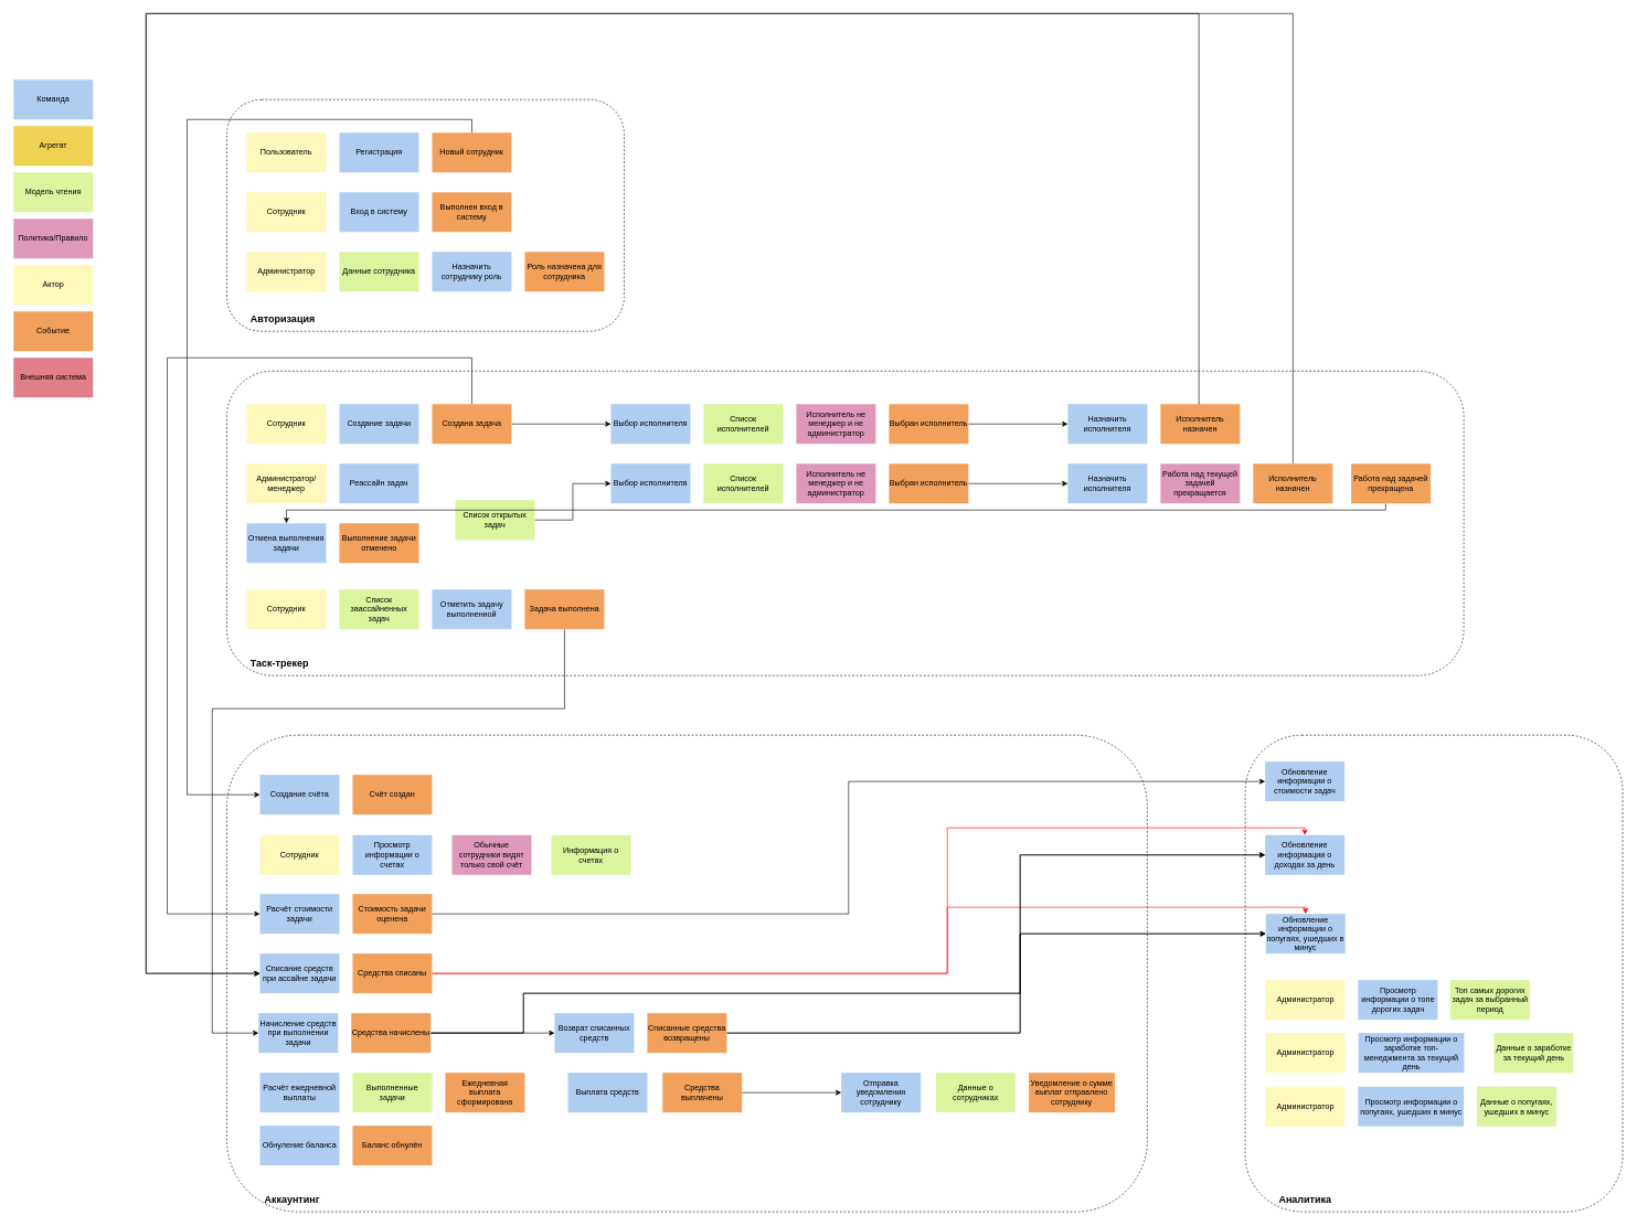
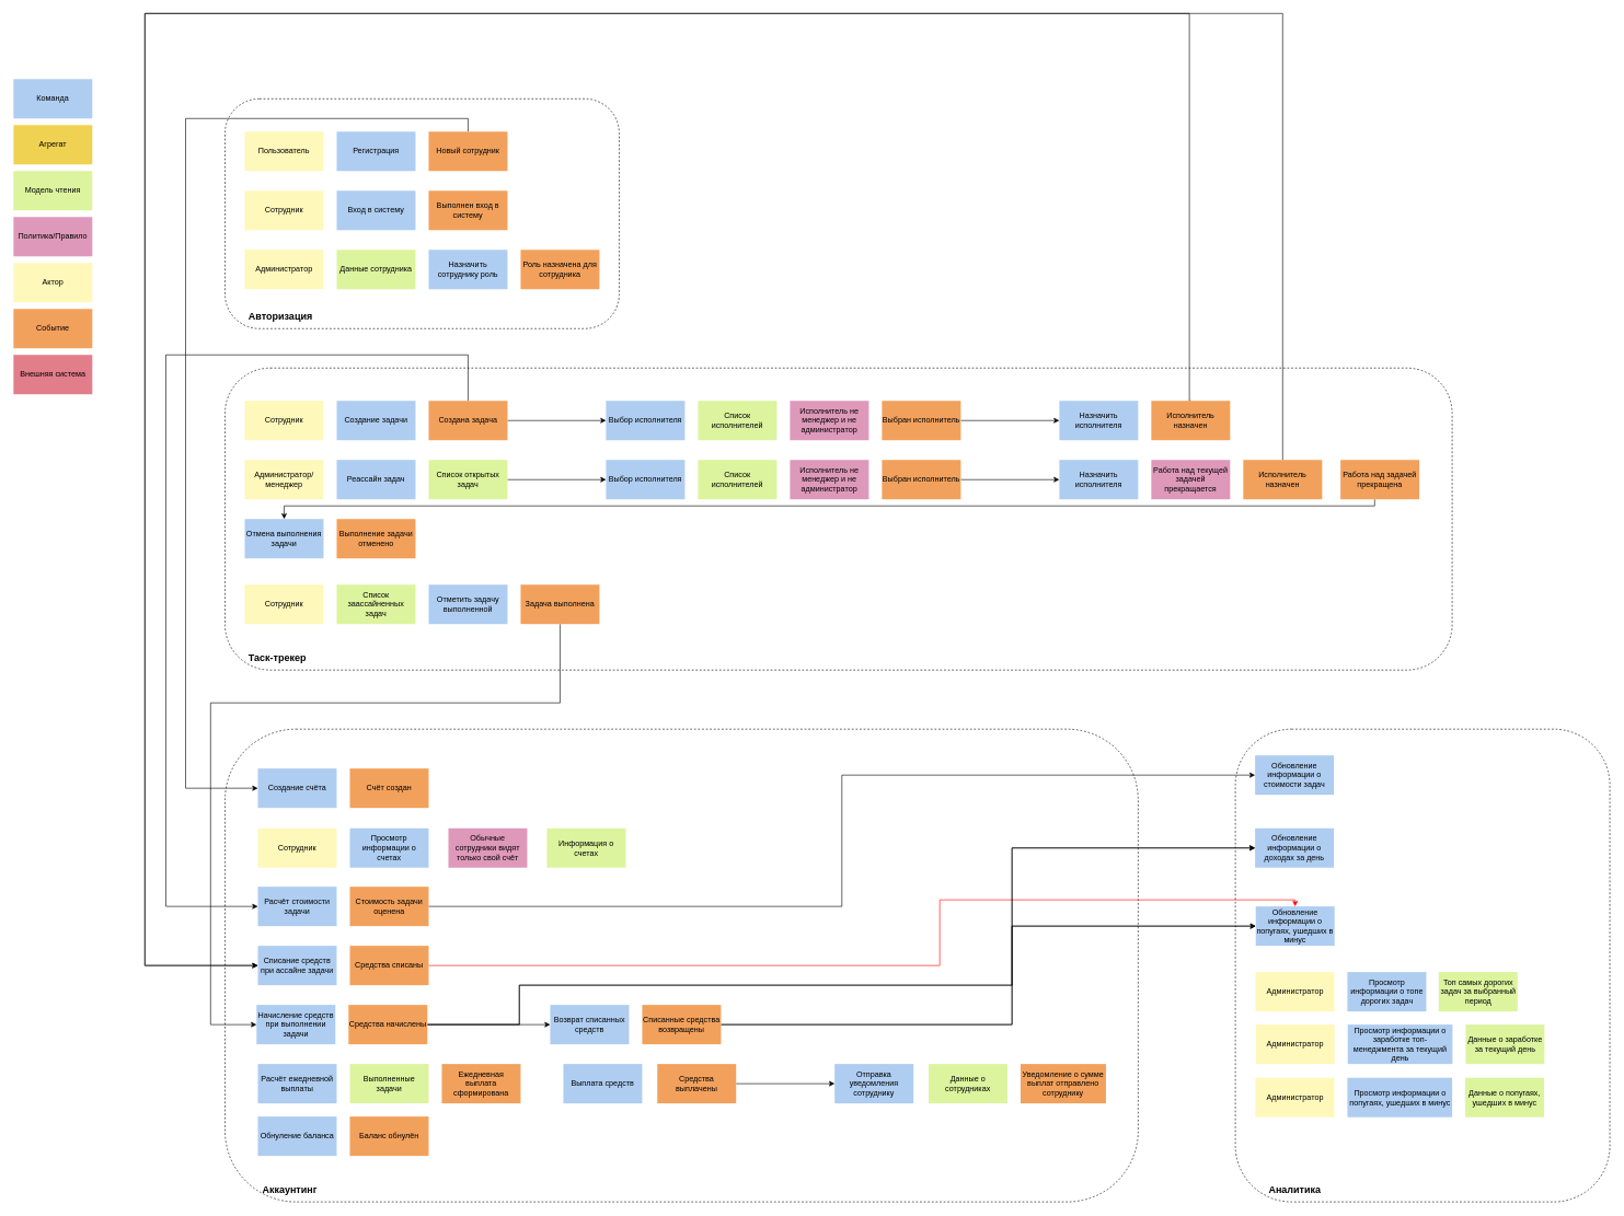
- <mxCell id="40" value="Список открытых задач" style="rounded=0;whiteSpace=wrap;html=1;strokeColor=none;fillColor=#dcf49e;" parent="1" vertex="1"><mxGeometry x="687" y="755" width="120" height="60" as="geometry" /></mxCell>
+ <mxCell id="40" value="Список открытых задач" style="rounded=0;whiteSpace=wrap;html=1;strokeColor=none;fillColor=#dcf49e;" parent="1" vertex="1"><mxGeometry x="652" y="700" width="120" height="60" as="geometry" /></mxCell>
- <mxCell id="68" style="edgeStyle=orthogonalEdgeStyle;rounded=0;orthogonalLoop=1;jettySize=auto;html=1;entryX=0.5;entryY=0;entryDx=0;entryDy=0;exitX=1;exitY=0.5;exitDx=0;exitDy=0;strokeColor=#FF0000;" parent="1" source="70" target="91" edge="1"><mxGeometry relative="1" as="geometry"><Array as="points"><mxPoint x="1430" y="1470" /><mxPoint x="1430" y="1250" /><mxPoint x="1970" y="1250" /></Array></mxGeometry></mxCell>
- <mxCell id="86" value="Данные о заработке за текущий день" style="rounded=0;whiteSpace=wrap;html=1;strokeColor=none;fillColor=#dcf49e;" parent="1" vertex="1"><mxGeometry x="2255.5" y="1560" width="120" height="60" as="geometry" /></mxCell>
+ <mxCell id="86" value="Данные о заработке за текущий день" style="rounded=0;whiteSpace=wrap;html=1;strokeColor=none;fillColor=#dcf49e;" parent="1" vertex="1"><mxGeometry x="2230.5" y="1560" width="120" height="60" as="geometry" /></mxCell>
